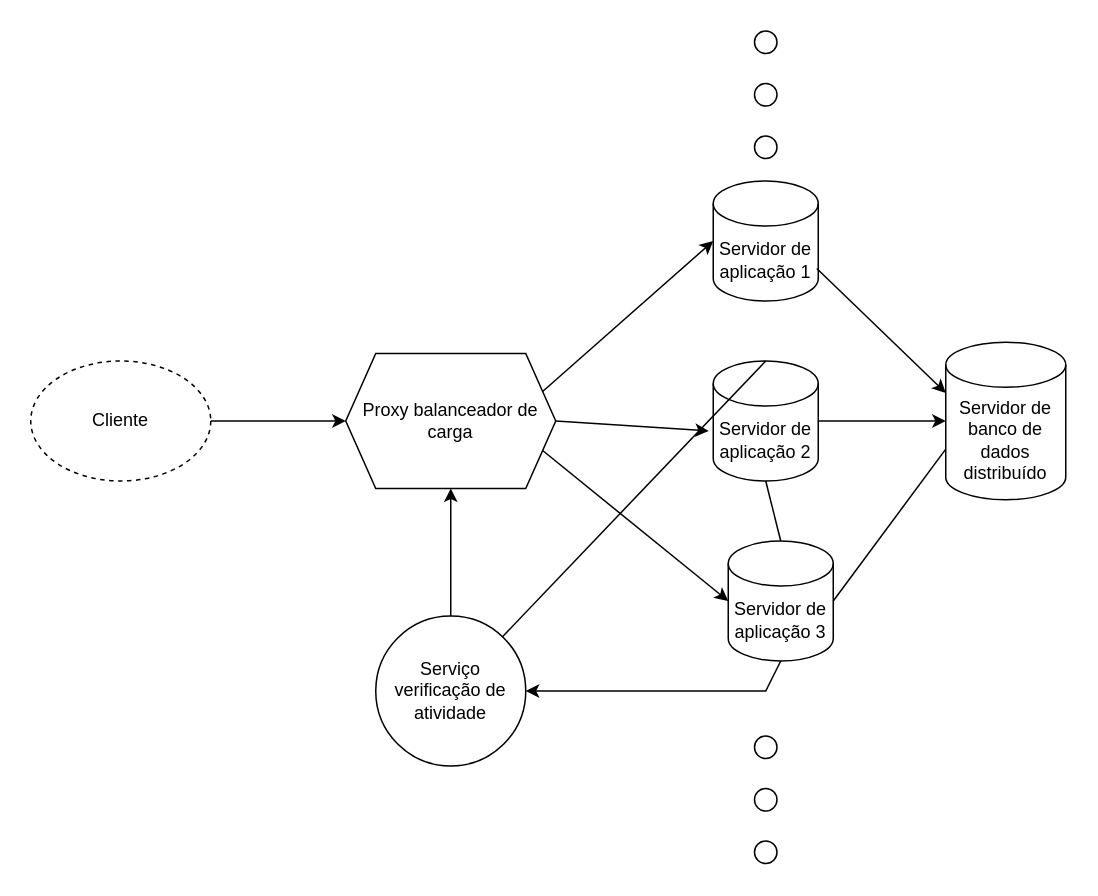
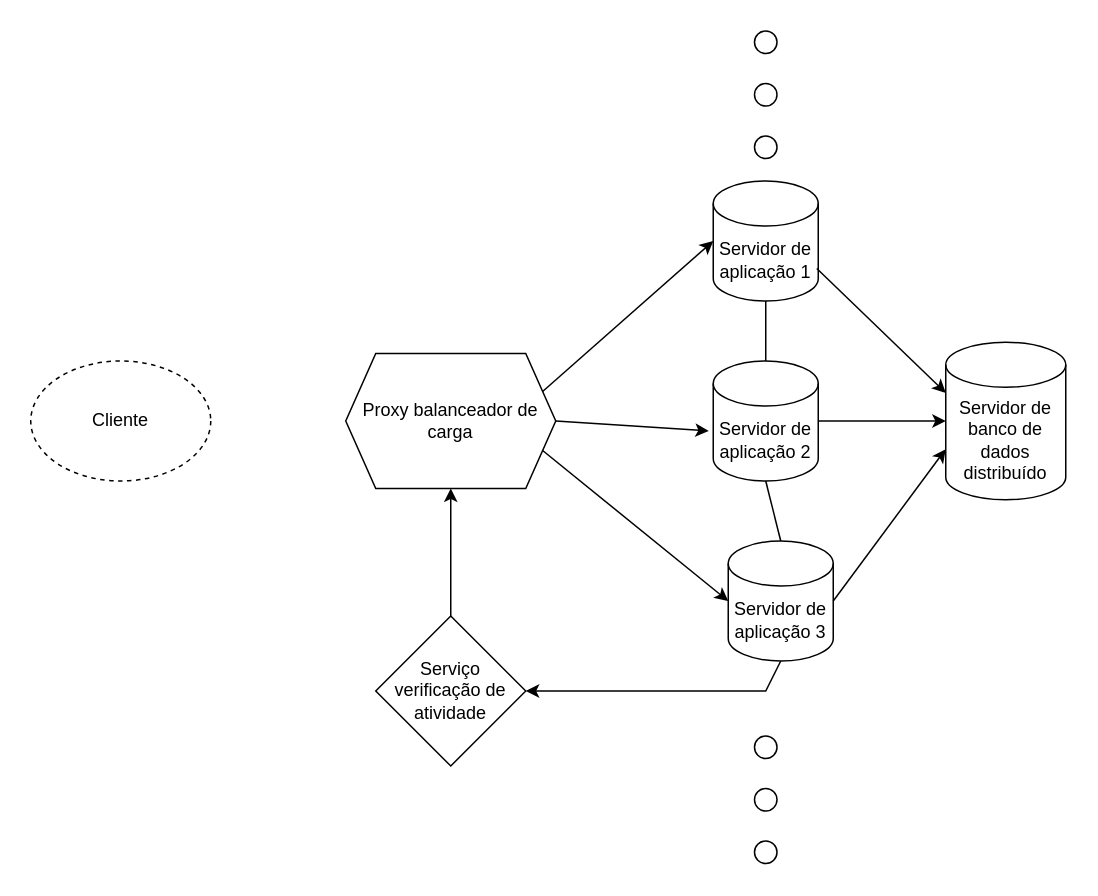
- <mxCell id="14" value="" style="endArrow=classic;html=1;rounded=0;entryX=0;entryY=0.5;entryDx=0;entryDy=0;exitX=1;exitY=0.5;exitDx=0;exitDy=0;" edge="1" parent="1" source="2" target="3"><mxGeometry width="50" height="50" relative="1" as="geometry"><mxPoint x="160" y="270" as="sourcePoint" /><mxPoint x="210" y="210" as="targetPoint" /></mxGeometry></mxCell>
- <mxCell id="17" value="" style="endArrow=none;html=1;rounded=0;exitX=1;exitY=0.5;exitDx=0;exitDy=0;exitPerimeter=0;entryX=0;entryY=0;entryDx=0;entryDy=71.25;entryPerimeter=0;" edge="1" parent="1" source="7" target="24"><mxGeometry width="50" height="50" relative="1" as="geometry"><mxPoint x="559" y="198" as="sourcePoint" /><mxPoint x="620" y="293.75" as="targetPoint" /></mxGeometry></mxCell>
+ <mxCell id="17" value="" style="endArrow=classic;html=1;rounded=0;exitX=1;exitY=0.5;exitDx=0;exitDy=0;exitPerimeter=0;entryX=0;entryY=0;entryDx=0;entryDy=71.25;entryPerimeter=0;" edge="1" parent="1" source="7" target="24"><mxGeometry width="50" height="50" relative="1" as="geometry"><mxPoint x="559" y="198" as="sourcePoint" /><mxPoint x="620" y="293.75" as="targetPoint" /></mxGeometry></mxCell>
- <mxCell id="21" value="" style="endArrow=none;html=1;rounded=0;exitX=0.5;exitY=0;exitDx=0;exitDy=0;exitPerimeter=0;" edge="1" parent="1" source="6" target="4"><mxGeometry width="50" height="50" relative="1" as="geometry"><mxPoint x="490" y="260" as="sourcePoint" /><mxPoint x="540" y="210" as="targetPoint" /></mxGeometry></mxCell>
+ <mxCell id="21" value="" style="endArrow=none;html=1;rounded=0;entryX=0.5;entryY=1;entryDx=0;entryDy=0;entryPerimeter=0;exitX=0.5;exitY=0;exitDx=0;exitDy=0;exitPerimeter=0;" edge="1" parent="1" source="6" target="5"><mxGeometry width="50" height="50" relative="1" as="geometry"><mxPoint x="490" y="260" as="sourcePoint" /><mxPoint x="540" y="210" as="targetPoint" /></mxGeometry></mxCell>
- <mxCell id="4" value="Serviço verificação de atividade" style="ellipse;whiteSpace=wrap;html=1;" vertex="1" parent="1"><mxGeometry x="250" y="410" width="100" height="100" as="geometry" /></mxCell>
+ <mxCell id="4" value="Serviço verificação de atividade" style="rhombus;whiteSpace=wrap;html=1;" vertex="1" parent="1"><mxGeometry x="250" y="410" width="100" height="100" as="geometry" /></mxCell>
